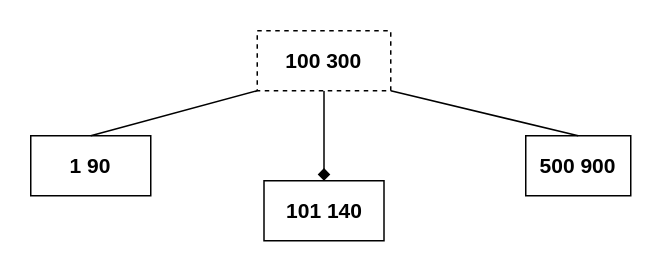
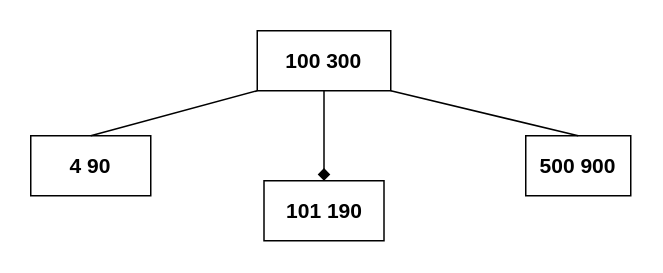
- <mxCell id="3" value="&lt;font style=&quot;font-size: 14px;&quot;&gt;&lt;b&gt;100 300&lt;/b&gt;&lt;/font&gt;" style="rounded=0;whiteSpace=wrap;html=1;dashed=1;" vertex="1" parent="1"><mxGeometry x="171" y="20" width="89" height="40" as="geometry" /></mxCell>
+ <mxCell id="3" value="&lt;font style=&quot;font-size: 14px;&quot;&gt;&lt;b&gt;100 300&lt;/b&gt;&lt;/font&gt;" style="rounded=0;whiteSpace=wrap;html=1;" vertex="1" parent="1"><mxGeometry x="171" y="20" width="89" height="40" as="geometry" /></mxCell>
- <mxCell id="4" value="&lt;font style=&quot;font-size: 14px;&quot;&gt;&lt;b&gt;1 90&lt;/b&gt;&lt;/font&gt;" style="rounded=0;whiteSpace=wrap;html=1;" vertex="1" parent="1"><mxGeometry x="20" y="90" width="80" height="40" as="geometry" /></mxCell>
+ <mxCell id="4" value="&lt;font style=&quot;font-size: 14px;&quot;&gt;&lt;b&gt;4 90&lt;/b&gt;&lt;/font&gt;" style="rounded=0;whiteSpace=wrap;html=1;" vertex="1" parent="1"><mxGeometry x="20" y="90" width="80" height="40" as="geometry" /></mxCell>
- <mxCell id="8" value="&lt;font style=&quot;font-size: 14px;&quot;&gt;&lt;b&gt;101 140&lt;/b&gt;&lt;/font&gt;" style="rounded=0;whiteSpace=wrap;html=1;" vertex="1" parent="1"><mxGeometry x="175.5" y="120" width="80" height="40" as="geometry" /></mxCell>
+ <mxCell id="8" value="&lt;font style=&quot;font-size: 14px;&quot;&gt;&lt;b&gt;101 190&lt;/b&gt;&lt;/font&gt;" style="rounded=0;whiteSpace=wrap;html=1;" vertex="1" parent="1"><mxGeometry x="175.5" y="120" width="80" height="40" as="geometry" /></mxCell>
